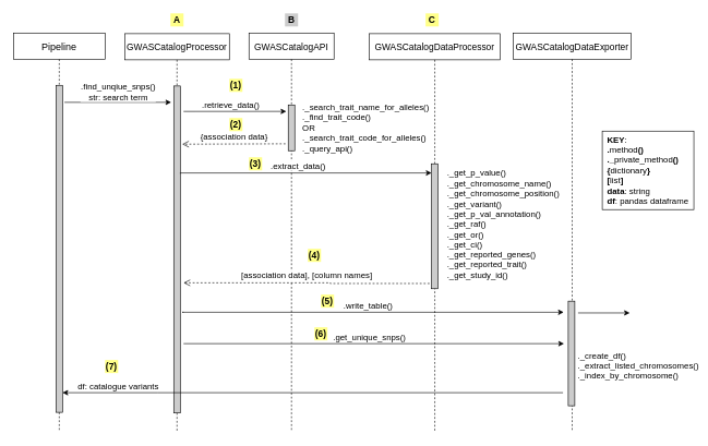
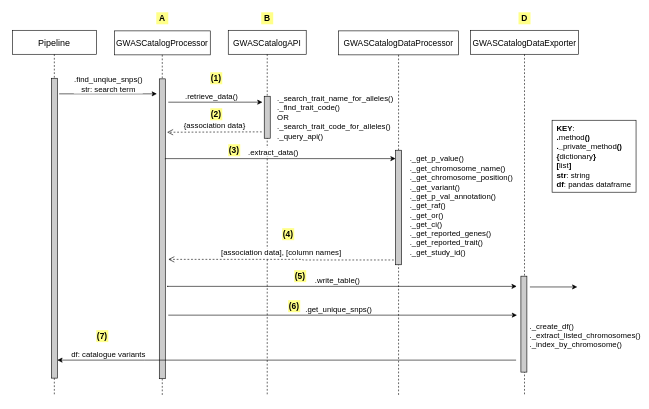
- <mxCell id="31" value="&lt;b&gt;B&lt;/b&gt;" style="rounded=0;whiteSpace=wrap;html=1;fontSize=14;fillColor=#cccccc;strokeColor=none;" vertex="1" parent="1"><mxGeometry x="435" y="20" width="20" height="20" as="geometry" /></mxCell>
+ <mxCell id="31" value="&lt;b&gt;B&lt;/b&gt;" style="rounded=0;whiteSpace=wrap;html=1;fontSize=14;fillColor=#ffff88;strokeColor=none;" vertex="1" parent="1"><mxGeometry x="435" y="20" width="20" height="20" as="geometry" /></mxCell>
- <mxCell id="32" value="&lt;b&gt;C&lt;/b&gt;" style="rounded=0;whiteSpace=wrap;html=1;fontSize=14;fillColor=#ffff88;strokeColor=none;" vertex="1" parent="1"><mxGeometry x="650" y="20" width="20" height="20" as="geometry" /></mxCell>
+ <mxCell id="33" value="&lt;b&gt;D&lt;/b&gt;" style="rounded=0;whiteSpace=wrap;html=1;fontSize=14;fillColor=#ffff88;strokeColor=none;" vertex="1" parent="1"><mxGeometry x="864" y="20" width="20" height="20" as="geometry" /></mxCell>
- <mxCell id="29" value="&lt;div style=&quot;text-align: left; font-size: 13px;&quot;&gt;&lt;b style=&quot;font-family: helvetica; font-size: 13px;&quot;&gt;KEY&lt;/b&gt;&lt;span style=&quot;text-align: left; font-family: helvetica; font-size: 13px;&quot;&gt;:&lt;/span&gt;&lt;/div&gt;&lt;b style=&quot;color: rgb(0, 0, 0); font-family: helvetica; font-size: 13px; font-style: normal; letter-spacing: normal; text-indent: 0px; text-transform: none; word-spacing: 0px;&quot;&gt;&lt;div style=&quot;text-align: left; font-size: 13px;&quot;&gt;&lt;b style=&quot;font-size: 13px;&quot;&gt;.&lt;/b&gt;&lt;span style=&quot;font-weight: 400; font-size: 13px;&quot;&gt;method&lt;/span&gt;&lt;b style=&quot;font-size: 13px;&quot;&gt;()&lt;/b&gt;&lt;/div&gt;&lt;/b&gt;&lt;b style=&quot;color: rgb(0, 0, 0); font-family: helvetica; font-size: 13px; font-style: normal; letter-spacing: normal; text-indent: 0px; text-transform: none; word-spacing: 0px;&quot;&gt;&lt;div style=&quot;text-align: left; font-size: 13px;&quot;&gt;&lt;b style=&quot;font-size: 13px;&quot;&gt;._&lt;/b&gt;&lt;span style=&quot;font-weight: 400; font-size: 13px;&quot;&gt;private_method&lt;/span&gt;&lt;b style=&quot;font-size: 13px;&quot;&gt;()&lt;/b&gt;&lt;/div&gt;&lt;/b&gt;&lt;b style=&quot;color: rgb(0, 0, 0); font-family: helvetica; font-size: 13px; font-style: normal; letter-spacing: normal; text-indent: 0px; text-transform: none; word-spacing: 0px;&quot;&gt;&lt;div style=&quot;text-align: left; font-size: 13px;&quot;&gt;&lt;b style=&quot;font-size: 13px;&quot;&gt;{&lt;/b&gt;&lt;span style=&quot;font-weight: 400; font-size: 13px;&quot;&gt;dictionary&lt;/span&gt;&lt;b style=&quot;font-size: 13px;&quot;&gt;}&lt;/b&gt;&lt;/div&gt;&lt;/b&gt;&lt;span style=&quot;color: rgb(0, 0, 0); font-family: helvetica; font-size: 13px; font-style: normal; letter-spacing: normal; text-indent: 0px; text-transform: none; word-spacing: 0px;&quot;&gt;&lt;div style=&quot;font-weight: bold; text-align: left; font-size: 13px;&quot;&gt;&lt;b style=&quot;font-size: 13px;&quot;&gt;[&lt;/b&gt;&lt;span style=&quot;font-weight: 400; font-size: 13px;&quot;&gt;list&lt;/span&gt;&lt;b style=&quot;font-size: 13px;&quot;&gt;]&lt;/b&gt;&lt;/div&gt;&lt;div style=&quot;text-align: left; font-size: 13px;&quot;&gt;&lt;b style=&quot;font-size: 13px;&quot;&gt;data&lt;/b&gt;: string&amp;nbsp;&lt;/div&gt;&lt;/span&gt;&lt;span style=&quot;color: rgb(0, 0, 0); font-family: helvetica; font-size: 13px; font-style: normal; letter-spacing: normal; text-indent: 0px; text-transform: none; word-spacing: 0px; background-color: rgb(255, 255, 255); display: inline; float: none;&quot;&gt;&lt;div style=&quot;text-align: left; font-size: 13px;&quot;&gt;&lt;b style=&quot;font-size: 13px;&quot;&gt;df&lt;/b&gt;: pandas dataframe&lt;/div&gt;&lt;/span&gt;" style="rounded=0;whiteSpace=wrap;html=1;labelBackgroundColor=#FFFFFF;fontColor=#000000;fillColor=none;fontSize=13;" parent="1" vertex="1"><mxGeometry x="920" y="200" width="140" height="120" as="geometry" /></mxCell>
+ <mxCell id="29" value="&lt;div style=&quot;text-align: left; font-size: 13px;&quot;&gt;&lt;b style=&quot;font-family: helvetica; font-size: 13px;&quot;&gt;KEY&lt;/b&gt;&lt;span style=&quot;text-align: left; font-family: helvetica; font-size: 13px;&quot;&gt;:&lt;/span&gt;&lt;/div&gt;&lt;b style=&quot;color: rgb(0, 0, 0); font-family: helvetica; font-size: 13px; font-style: normal; letter-spacing: normal; text-indent: 0px; text-transform: none; word-spacing: 0px;&quot;&gt;&lt;div style=&quot;text-align: left; font-size: 13px;&quot;&gt;&lt;b style=&quot;font-size: 13px;&quot;&gt;.&lt;/b&gt;&lt;span style=&quot;font-weight: 400; font-size: 13px;&quot;&gt;method&lt;/span&gt;&lt;b style=&quot;font-size: 13px;&quot;&gt;()&lt;/b&gt;&lt;/div&gt;&lt;/b&gt;&lt;b style=&quot;color: rgb(0, 0, 0); font-family: helvetica; font-size: 13px; font-style: normal; letter-spacing: normal; text-indent: 0px; text-transform: none; word-spacing: 0px;&quot;&gt;&lt;div style=&quot;text-align: left; font-size: 13px;&quot;&gt;&lt;b style=&quot;font-size: 13px;&quot;&gt;._&lt;/b&gt;&lt;span style=&quot;font-weight: 400; font-size: 13px;&quot;&gt;private_method&lt;/span&gt;&lt;b style=&quot;font-size: 13px;&quot;&gt;()&lt;/b&gt;&lt;/div&gt;&lt;/b&gt;&lt;b style=&quot;color: rgb(0, 0, 0); font-family: helvetica; font-size: 13px; font-style: normal; letter-spacing: normal; text-indent: 0px; text-transform: none; word-spacing: 0px;&quot;&gt;&lt;div style=&quot;text-align: left; font-size: 13px;&quot;&gt;&lt;b style=&quot;font-size: 13px;&quot;&gt;{&lt;/b&gt;&lt;span style=&quot;font-weight: 400; font-size: 13px;&quot;&gt;dictionary&lt;/span&gt;&lt;b style=&quot;font-size: 13px;&quot;&gt;}&lt;/b&gt;&lt;/div&gt;&lt;/b&gt;&lt;span style=&quot;color: rgb(0, 0, 0); font-family: helvetica; font-size: 13px; font-style: normal; letter-spacing: normal; text-indent: 0px; text-transform: none; word-spacing: 0px;&quot;&gt;&lt;div style=&quot;font-weight: bold; text-align: left; font-size: 13px;&quot;&gt;&lt;b style=&quot;font-size: 13px;&quot;&gt;[&lt;/b&gt;&lt;span style=&quot;font-weight: 400; font-size: 13px;&quot;&gt;list&lt;/span&gt;&lt;b style=&quot;font-size: 13px;&quot;&gt;]&lt;/b&gt;&lt;/div&gt;&lt;div style=&quot;text-align: left; font-size: 13px;&quot;&gt;&lt;b style=&quot;font-size: 13px;&quot;&gt;str&lt;/b&gt;: string&amp;nbsp;&lt;/div&gt;&lt;/span&gt;&lt;span style=&quot;color: rgb(0, 0, 0); font-family: helvetica; font-size: 13px; font-style: normal; letter-spacing: normal; text-indent: 0px; text-transform: none; word-spacing: 0px; background-color: rgb(255, 255, 255); display: inline; float: none;&quot;&gt;&lt;div style=&quot;text-align: left; font-size: 13px;&quot;&gt;&lt;b style=&quot;font-size: 13px;&quot;&gt;df&lt;/b&gt;: pandas dataframe&lt;/div&gt;&lt;/span&gt;" style="rounded=0;whiteSpace=wrap;html=1;labelBackgroundColor=#FFFFFF;fontColor=#000000;fillColor=none;fontSize=13;" parent="1" vertex="1"><mxGeometry x="920" y="200" width="140" height="120" as="geometry" /></mxCell>
